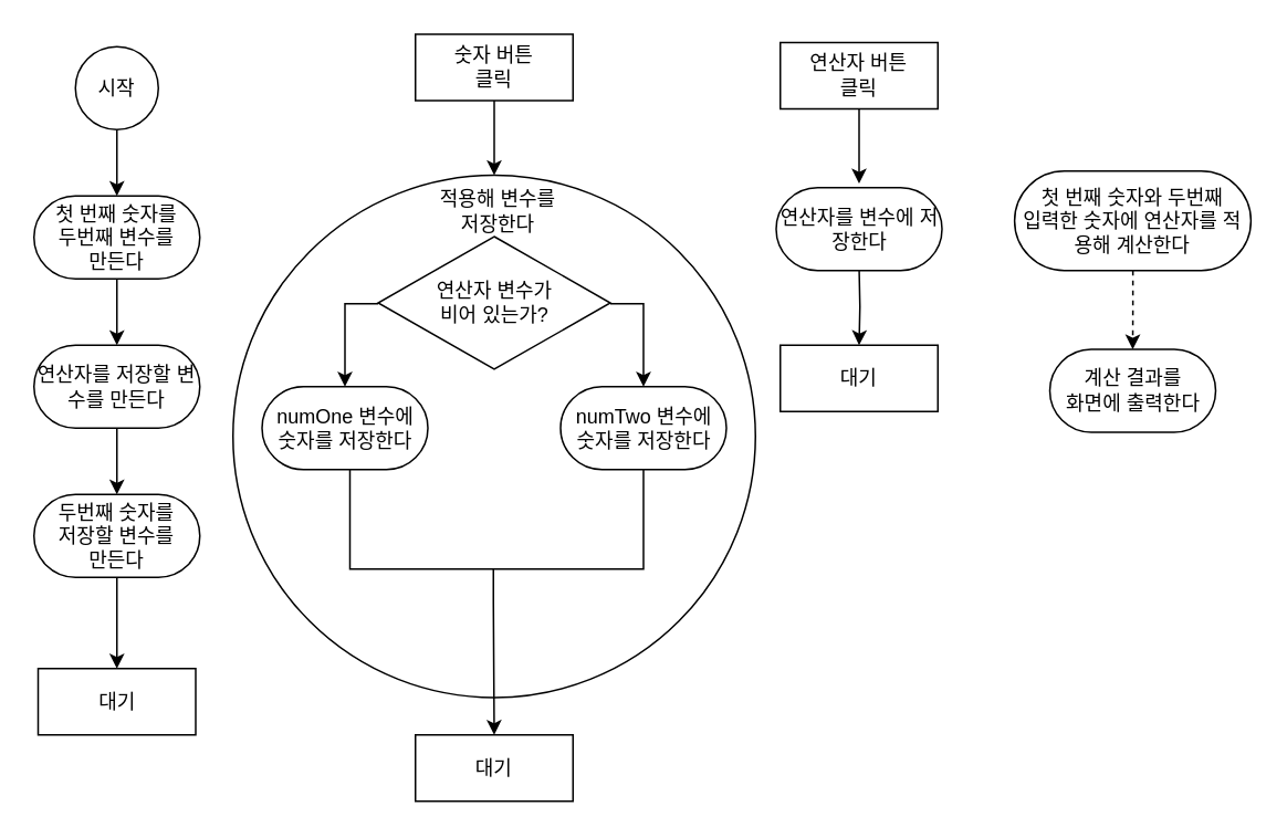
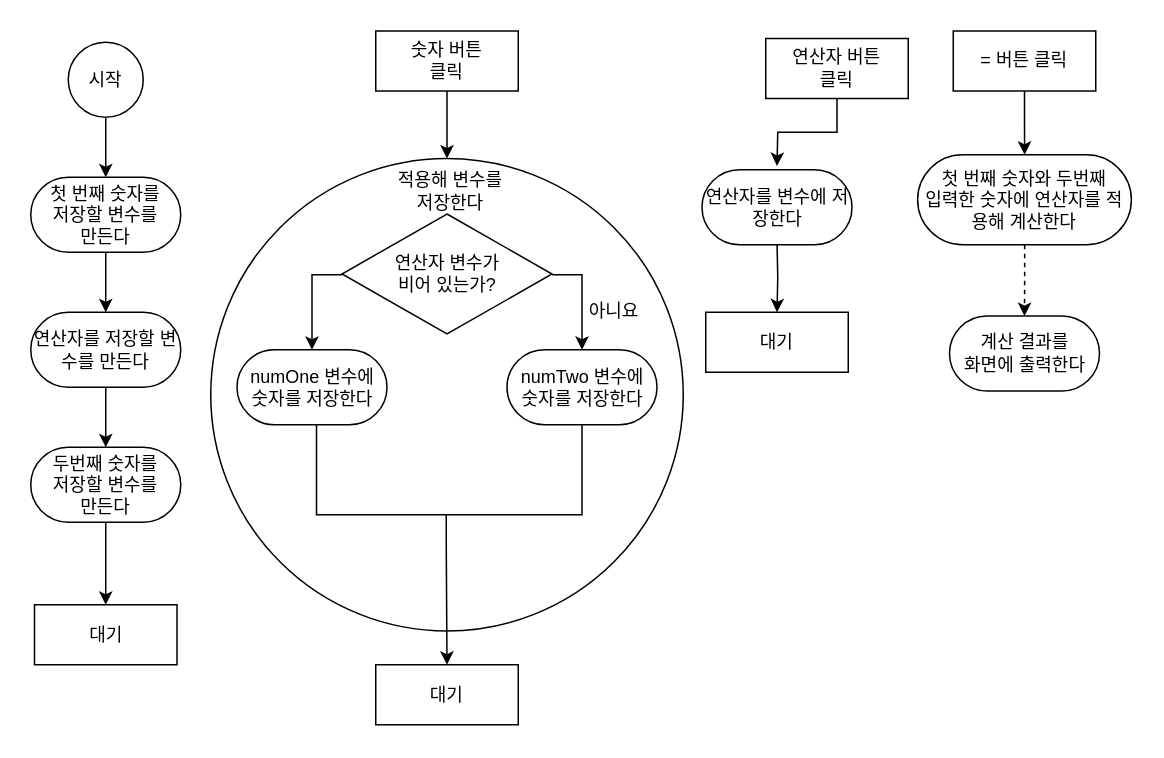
+ <mxCell id="21" value="= 버튼 클릭" style="rounded=0;whiteSpace=wrap;html=1;" vertex="1" parent="1"><mxGeometry x="635" y="20" width="95" height="40" as="geometry" /></mxCell>
- <mxCell id="16" value="연산자 버튼 &lt;br&gt;클릭" style="rounded=0;whiteSpace=wrap;html=1;" vertex="1" parent="1"><mxGeometry x="470" y="25" width="95" height="40" as="geometry" /></mxCell>
+ <mxCell id="16" value="연산자 버튼 &lt;br&gt;클릭" style="rounded=0;whiteSpace=wrap;html=1;" vertex="1" parent="1"><mxGeometry x="510" y="25" width="95" height="40" as="geometry" /></mxCell>
+ <mxCell id="20" value="" style="edgeStyle=orthogonalEdgeStyle;rounded=0;orthogonalLoop=1;jettySize=auto;html=1;" edge="1" parent="1" source="21" target="18"><mxGeometry relative="1" as="geometry" /></mxCell>
- <mxCell id="7" value="첫 번째 숫자를 &lt;br&gt;두번째 변수를 &lt;br&gt;만든다" style="rounded=1;whiteSpace=wrap;html=1;arcSize=50;" vertex="1" parent="1"><mxGeometry x="20" y="117.5" width="100" height="50" as="geometry" /></mxCell>
+ <mxCell id="7" value="첫 번째 숫자를 &lt;br&gt;저장할 변수를 &lt;br&gt;만든다" style="rounded=1;whiteSpace=wrap;html=1;arcSize=50;" vertex="1" parent="1"><mxGeometry x="20" y="117.5" width="100" height="50" as="geometry" /></mxCell>
+ <mxCell id="30" value="아니요" style="text;html=1;strokeColor=none;fillColor=none;align=center;verticalAlign=middle;whiteSpace=wrap;rounded=0;" vertex="1" parent="1"><mxGeometry x="385.5" y="192" width="46" height="30" as="geometry" /></mxCell>
